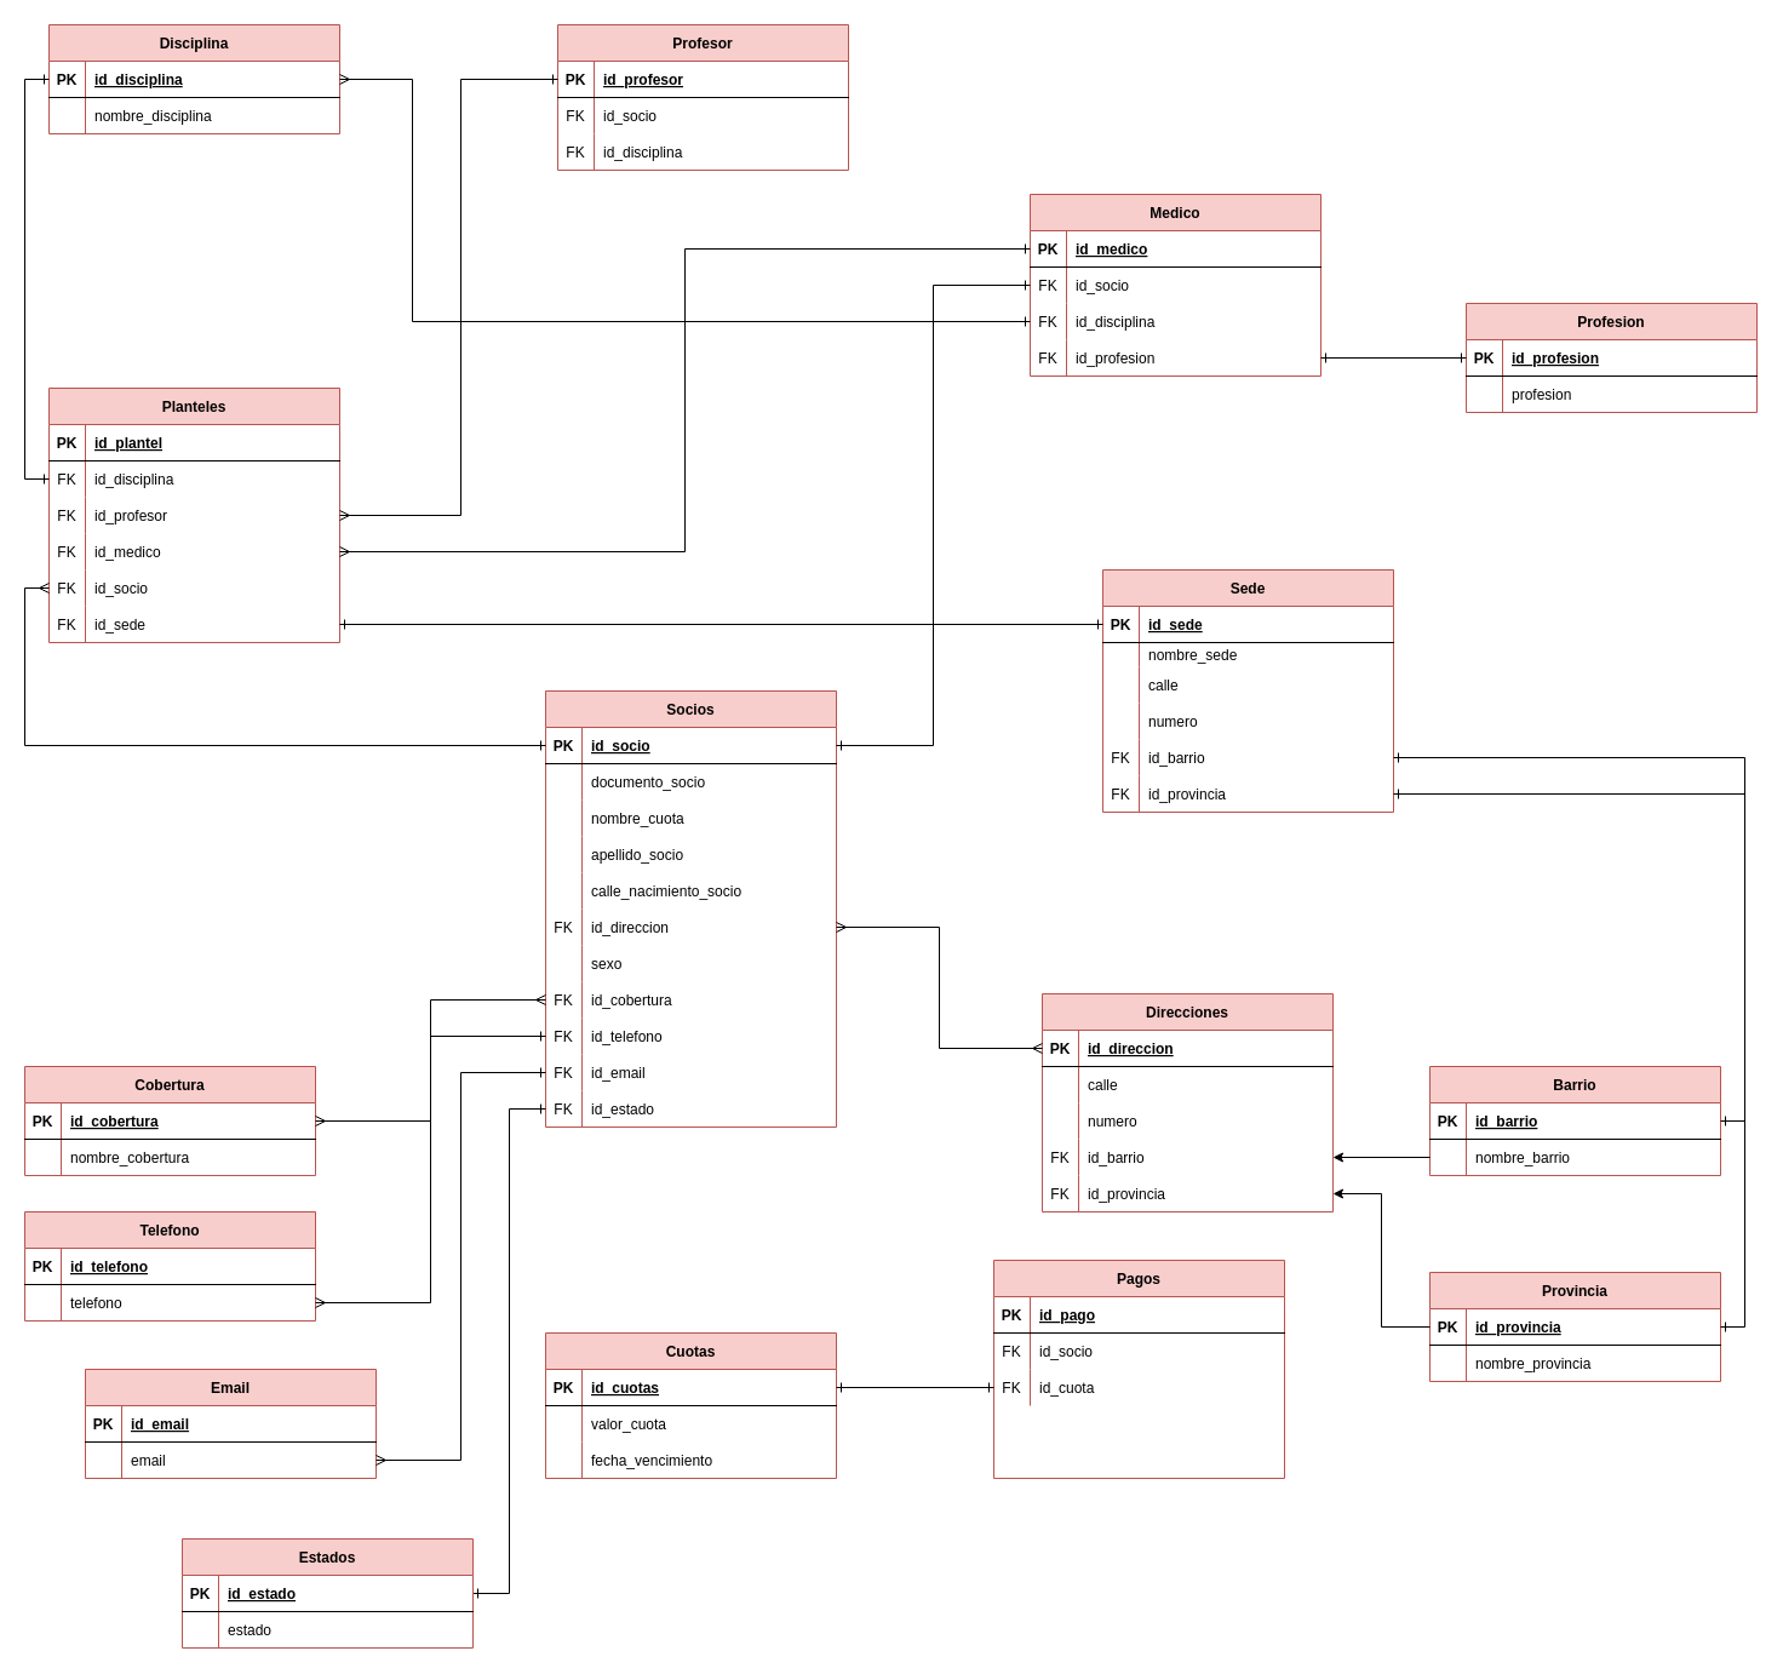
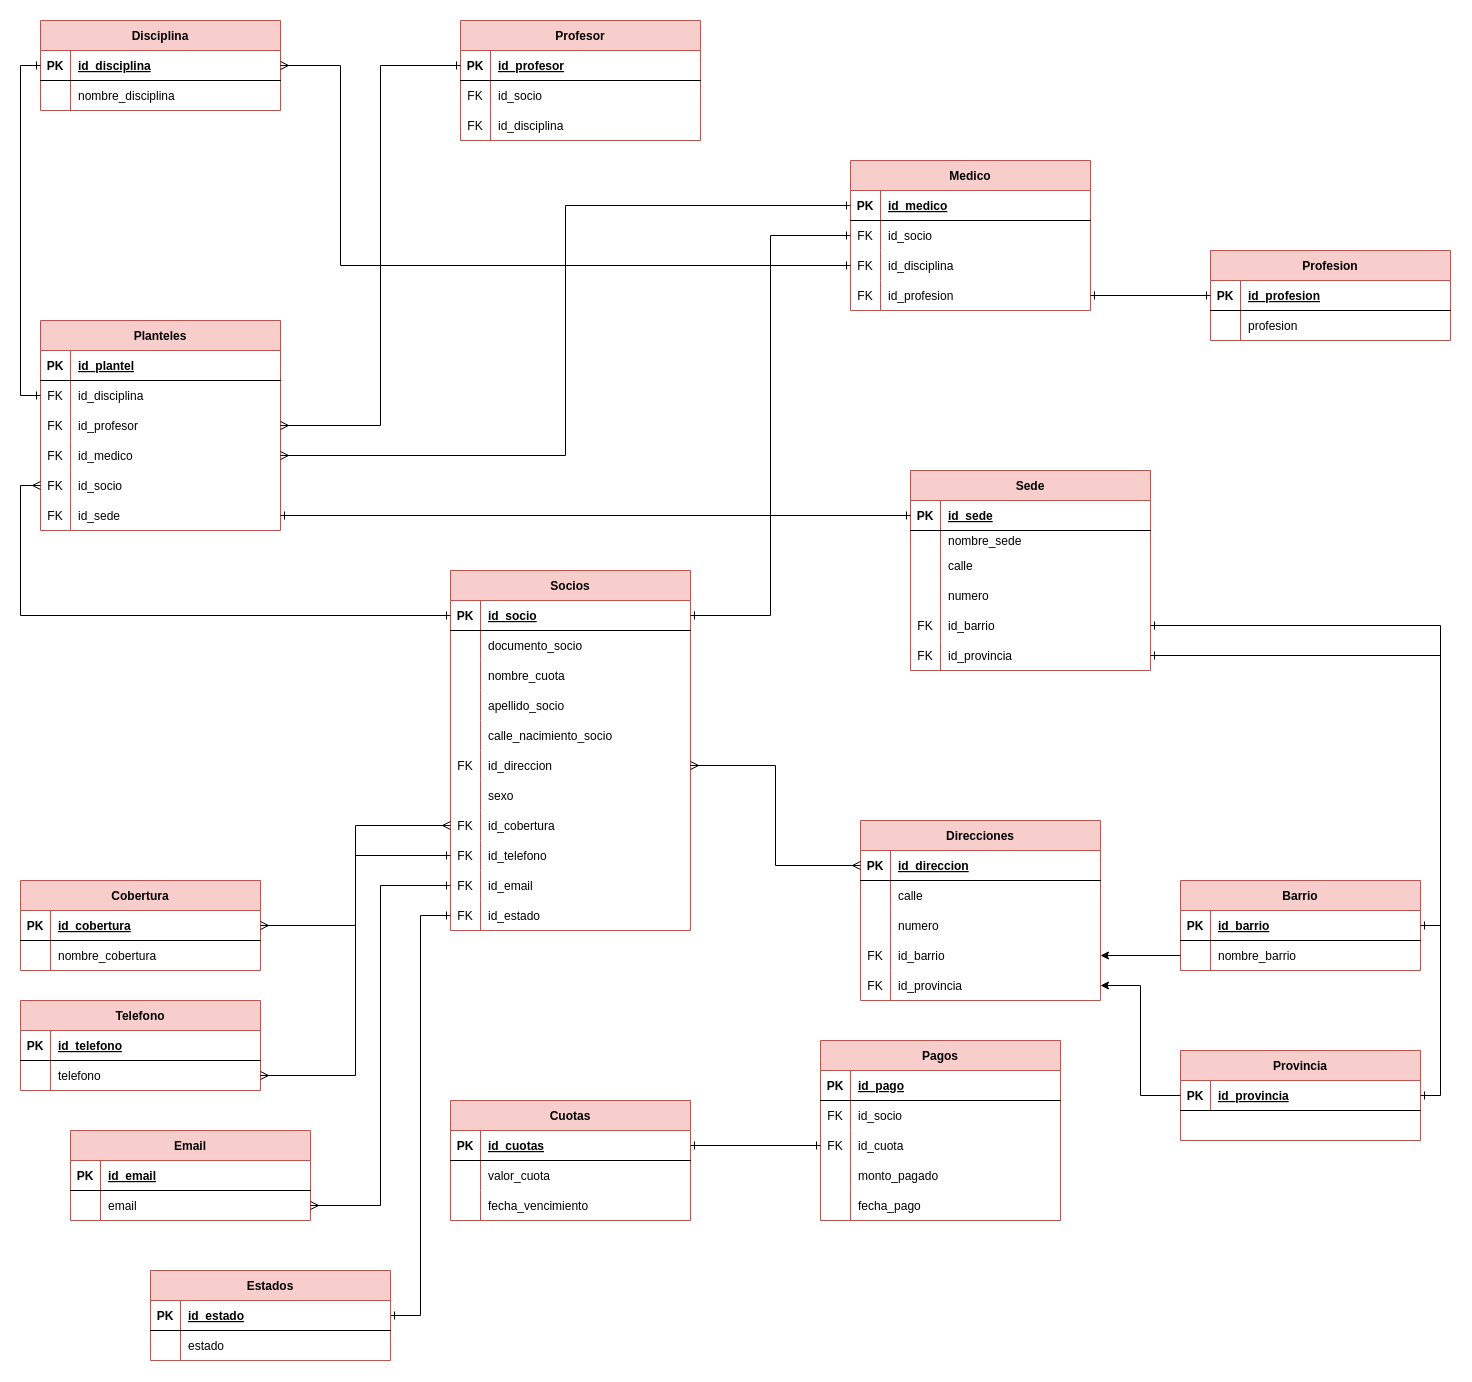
- <mxCell id="101" value="nombre_provincia" style="shape=partialRectangle;overflow=hidden;connectable=0;fillColor=none;top=0;left=0;bottom=0;right=0;align=left;spacingLeft=6;" parent="99" vertex="1"><mxGeometry x="30" width="210" height="30" as="geometry"><mxRectangle width="210" height="30" as="alternateBounds" /></mxGeometry></mxCell>
+ <mxCell id="210" value="monto_pagado" style="shape=partialRectangle;overflow=hidden;connectable=0;fillColor=none;top=0;left=0;bottom=0;right=0;align=left;spacingLeft=6;" parent="208" vertex="1"><mxGeometry x="30" width="210" height="30" as="geometry"><mxRectangle width="210" height="30" as="alternateBounds" /></mxGeometry></mxCell>
+ <mxCell id="213" value="fecha_pago" style="shape=partialRectangle;overflow=hidden;connectable=0;fillColor=none;top=0;left=0;bottom=0;right=0;align=left;spacingLeft=6;" parent="211" vertex="1"><mxGeometry x="30" width="210" height="30" as="geometry"><mxRectangle width="210" height="30" as="alternateBounds" /></mxGeometry></mxCell>
